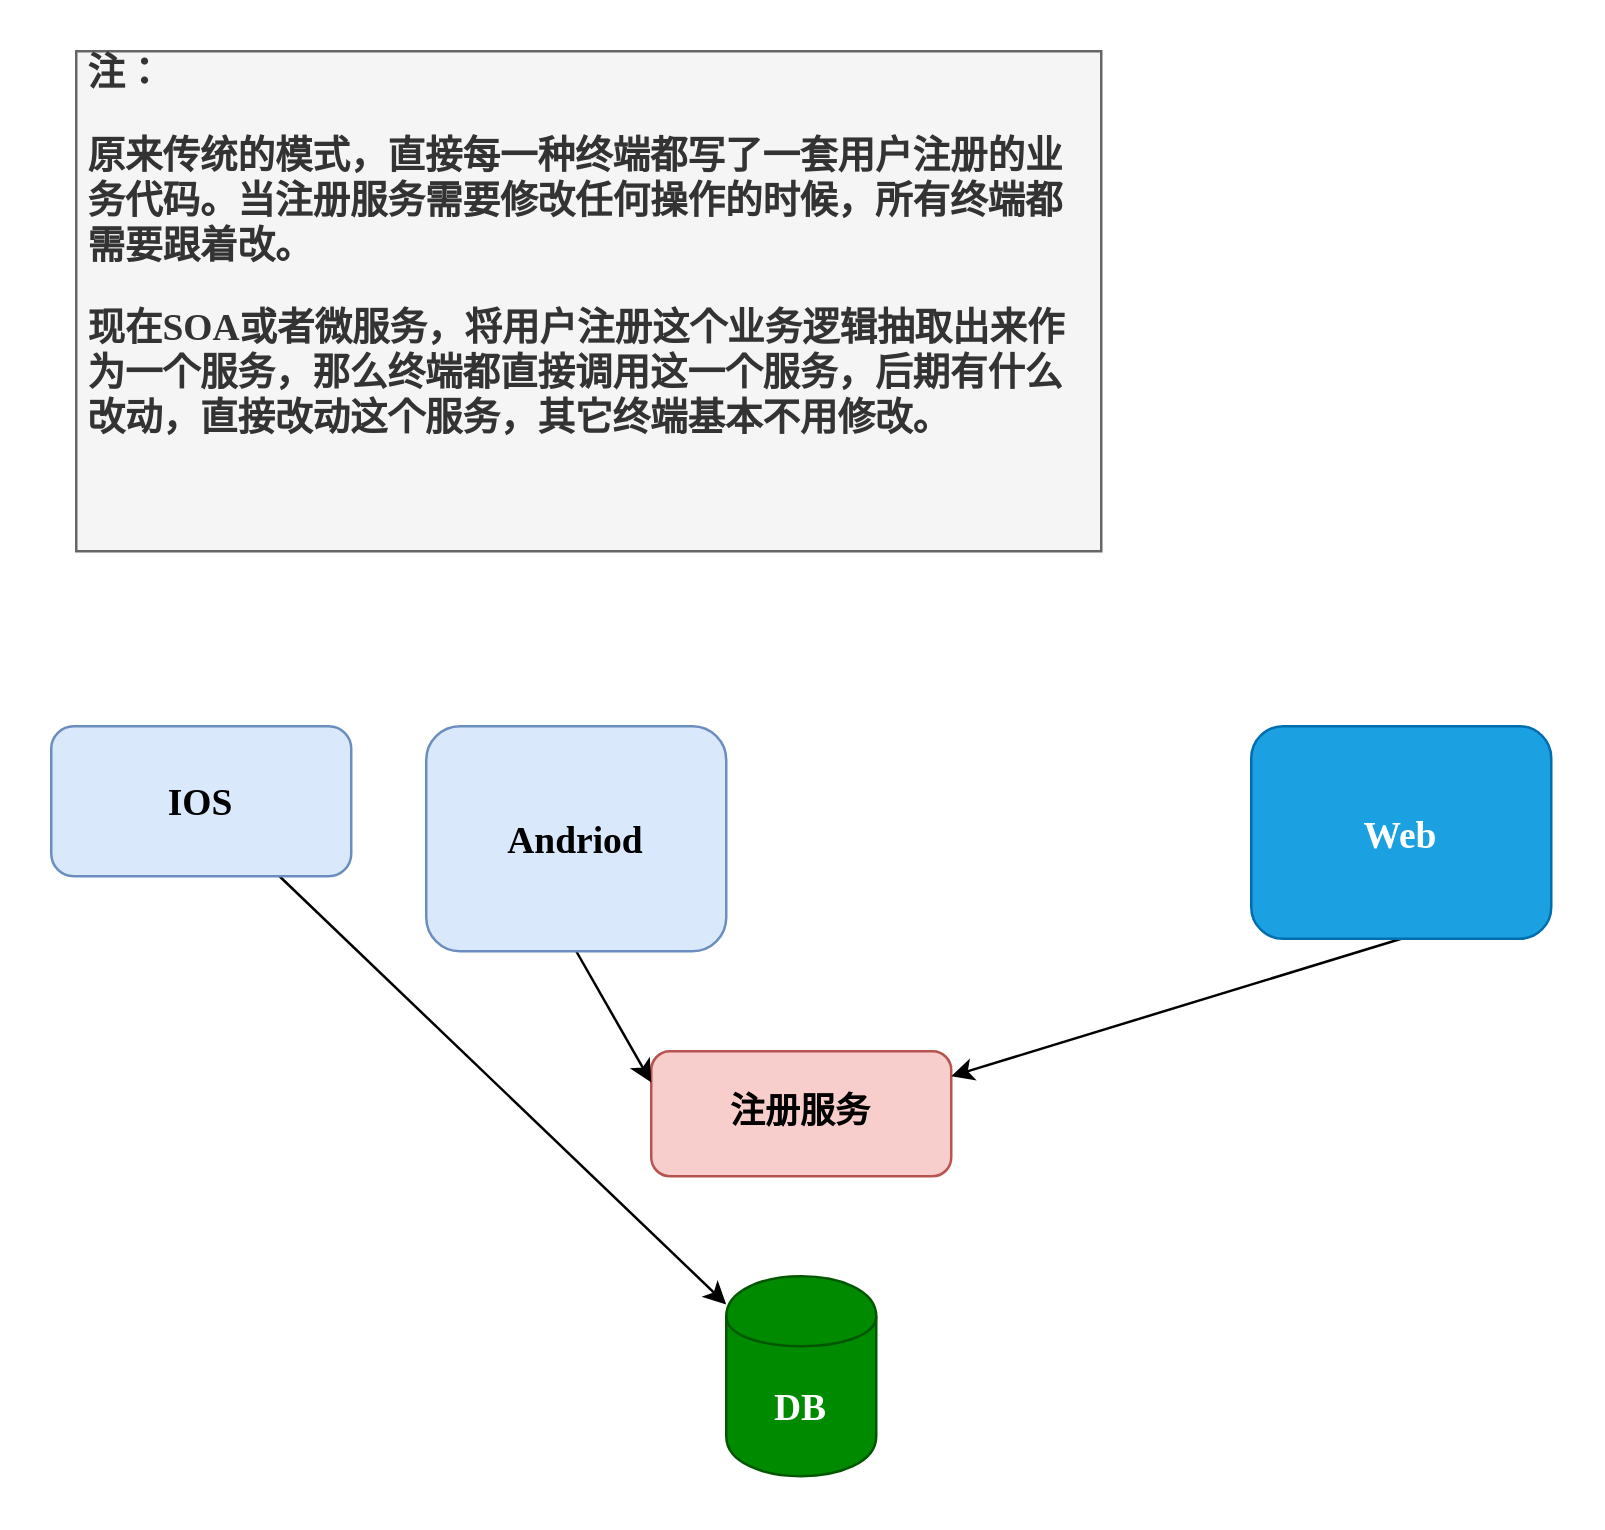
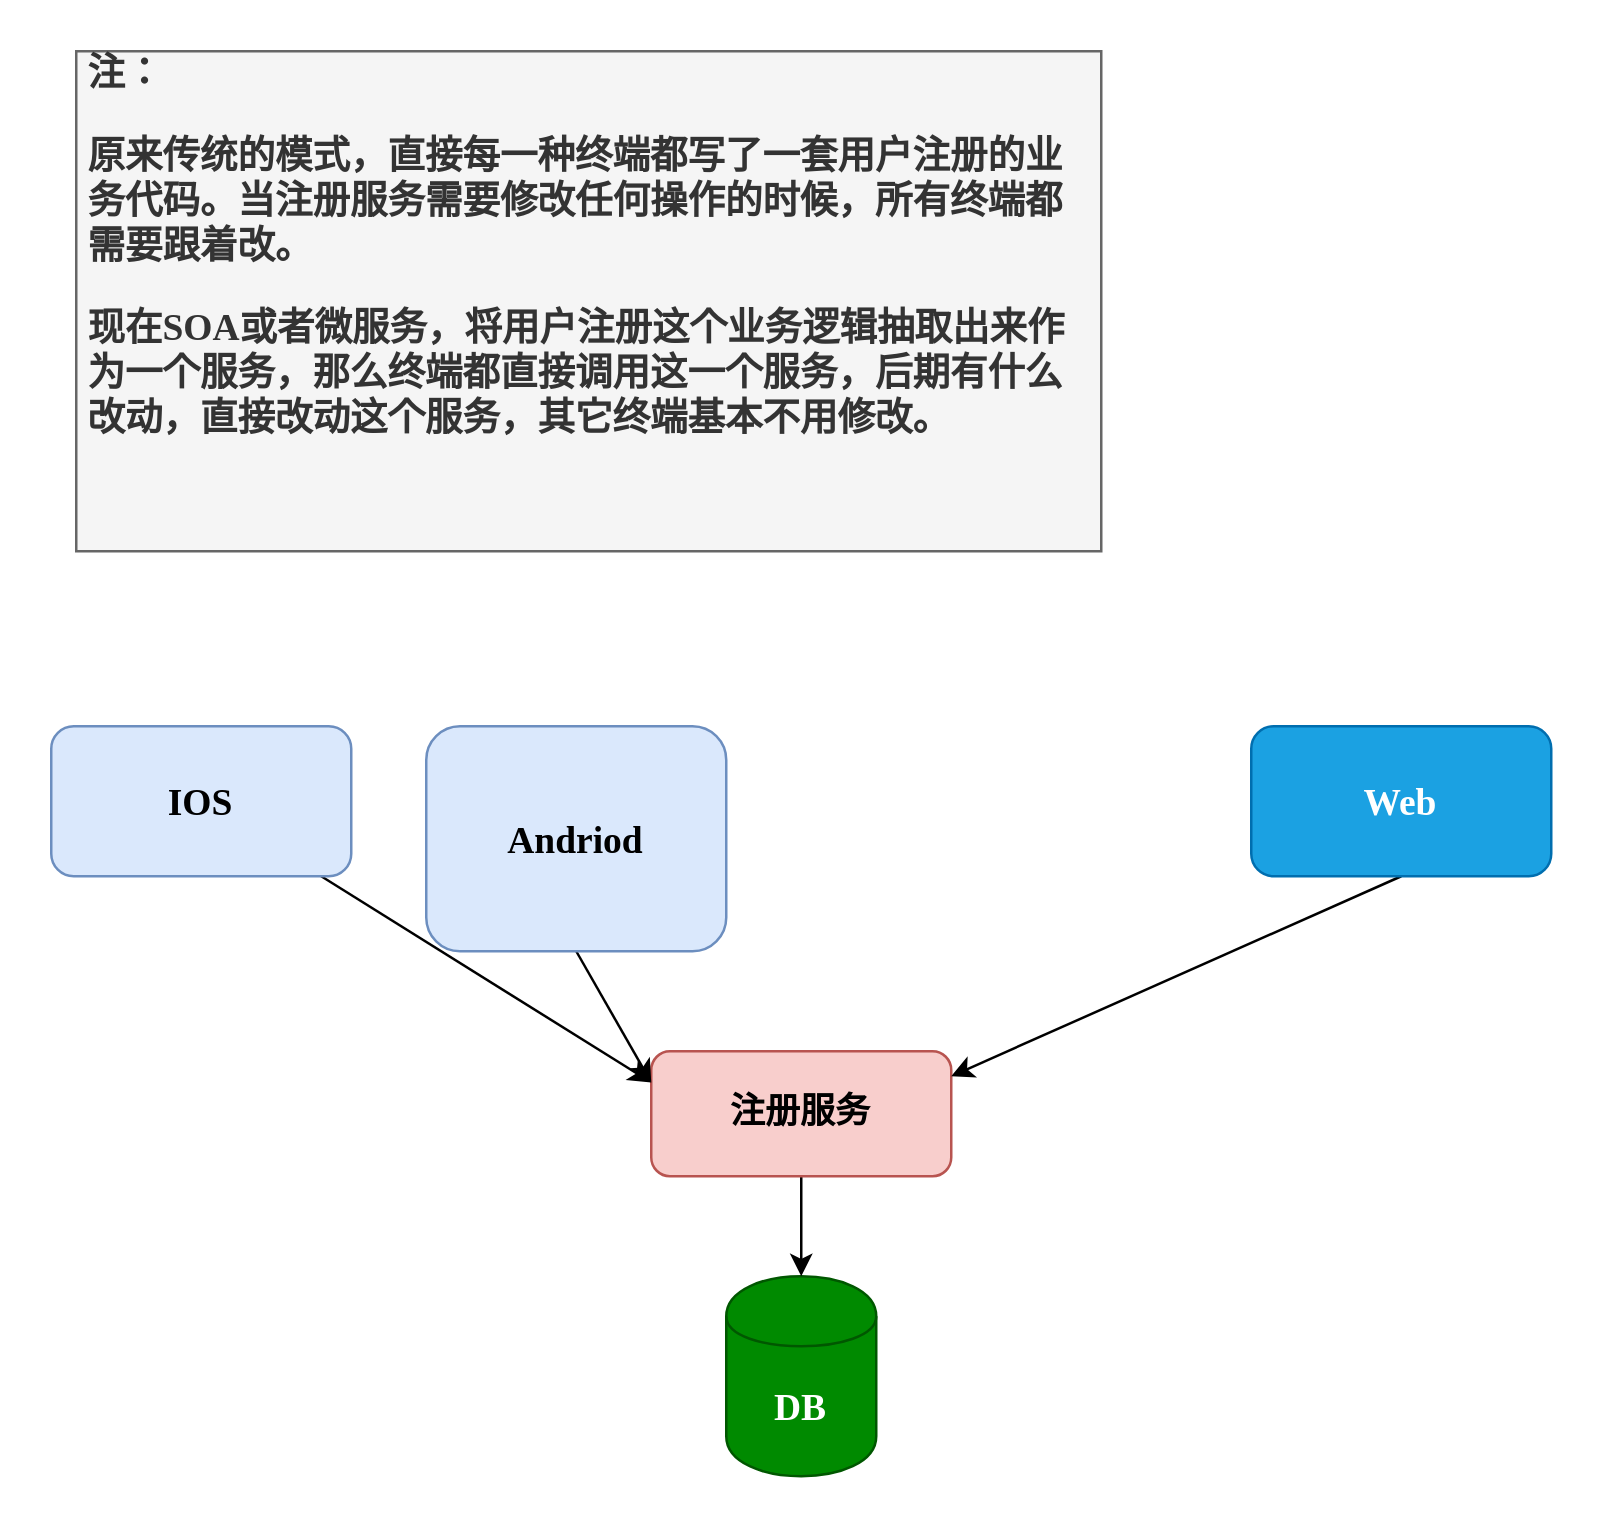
- <mxCell id="10" value="Web" style="rounded=1;whiteSpace=wrap;html=1;fontStyle=1;fontFamily=Times New Roman;fontSize=15;fillColor=#1ba1e2;strokeColor=#006EAF;fontColor=#ffffff;" parent="1" vertex="1"><mxGeometry x="500" y="290" width="120" height="85" as="geometry" /></mxCell>
+ <mxCell id="10" value="Web" style="rounded=1;whiteSpace=wrap;html=1;fontStyle=1;fontFamily=Times New Roman;fontSize=15;fillColor=#1ba1e2;strokeColor=#006EAF;fontColor=#ffffff;" parent="1" vertex="1"><mxGeometry x="500" y="290" width="120" height="60" as="geometry" /></mxCell>
- <mxCell id="5" style="rounded=0;orthogonalLoop=1;jettySize=auto;html=1;fontStyle=1;" parent="1" source="6" target="2" edge="1"><mxGeometry relative="1" as="geometry" /></mxCell>
+ <mxCell id="5" style="rounded=0;orthogonalLoop=1;jettySize=auto;html=1;entryX=0;entryY=0.25;entryDx=0;entryDy=0;fontStyle=1;" parent="1" source="6" target="4" edge="1"><mxGeometry relative="1" as="geometry" /></mxCell>
+ <mxCell id="3" value="" style="edgeStyle=orthogonalEdgeStyle;rounded=0;orthogonalLoop=1;jettySize=auto;html=1;fontFamily=楷体;fontSize=15;" edge="1" parent="1" source="4" target="2"><mxGeometry relative="1" as="geometry" /></mxCell>
